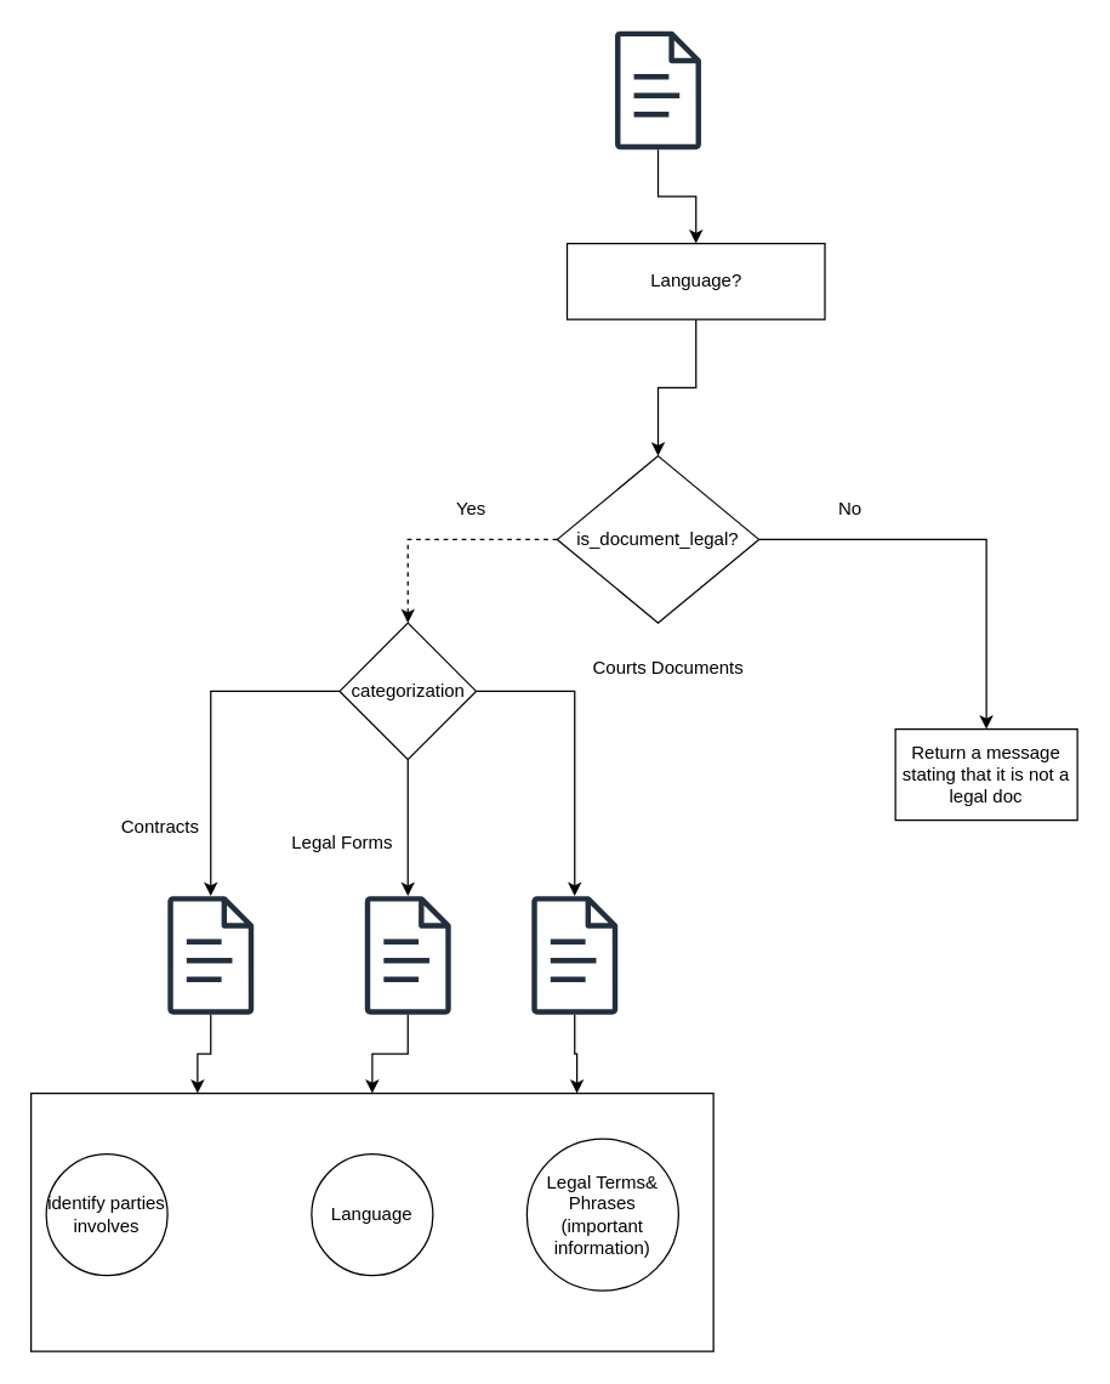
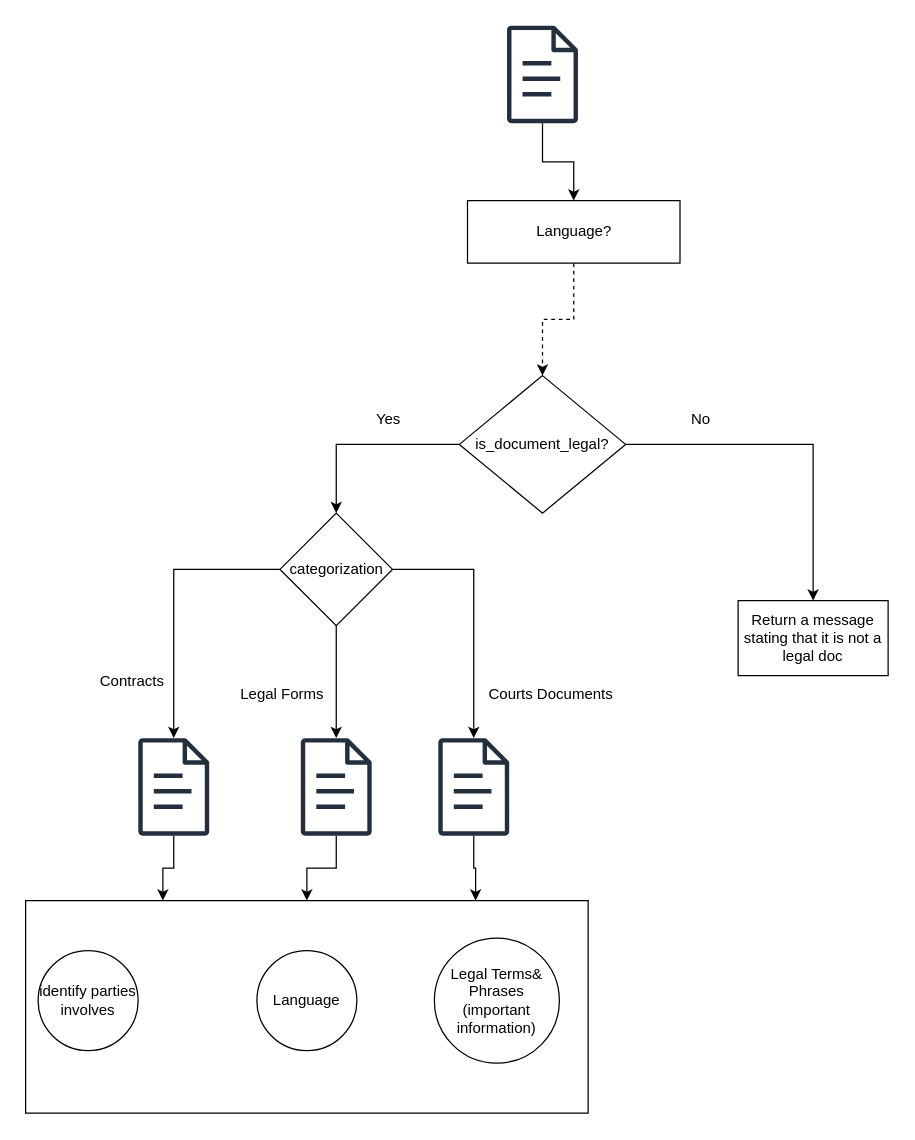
- <mxCell id="27" style="edgeStyle=orthogonalEdgeStyle;rounded=0;orthogonalLoop=1;jettySize=auto;html=1;exitX=0.5;exitY=1;exitDx=0;exitDy=0;" parent="1" source="28" target="7" edge="1"><mxGeometry relative="1" as="geometry" /></mxCell>
+ <mxCell id="27" style="edgeStyle=orthogonalEdgeStyle;rounded=0;orthogonalLoop=1;jettySize=auto;html=1;exitX=0.5;exitY=1;exitDx=0;exitDy=0;dashed=1;" parent="1" source="28" target="7" edge="1"><mxGeometry relative="1" as="geometry" /></mxCell>
- <mxCell id="5" style="edgeStyle=orthogonalEdgeStyle;rounded=0;orthogonalLoop=1;jettySize=auto;html=1;exitX=0;exitY=0.5;exitDx=0;exitDy=0;entryX=0.5;entryY=0;entryDx=0;entryDy=0;dashed=1;" parent="1" source="7" target="13" edge="1"><mxGeometry relative="1" as="geometry" /></mxCell>
+ <mxCell id="5" style="edgeStyle=orthogonalEdgeStyle;rounded=0;orthogonalLoop=1;jettySize=auto;html=1;exitX=0;exitY=0.5;exitDx=0;exitDy=0;entryX=0.5;entryY=0;entryDx=0;entryDy=0;" parent="1" source="7" target="13" edge="1"><mxGeometry relative="1" as="geometry" /></mxCell>
- <mxCell id="18" value="Courts Documents" style="text;html=1;align=center;verticalAlign=middle;resizable=0;points=[];autosize=1;strokeColor=none;fillColor=none;" parent="1" vertex="1"><mxGeometry x="380" y="425" width="120" height="30" as="geometry" /></mxCell>
+ <mxCell id="18" value="Courts Documents" style="text;html=1;align=center;verticalAlign=middle;resizable=0;points=[];autosize=1;strokeColor=none;fillColor=none;" parent="1" vertex="1"><mxGeometry x="380" y="540" width="120" height="30" as="geometry" /></mxCell>
